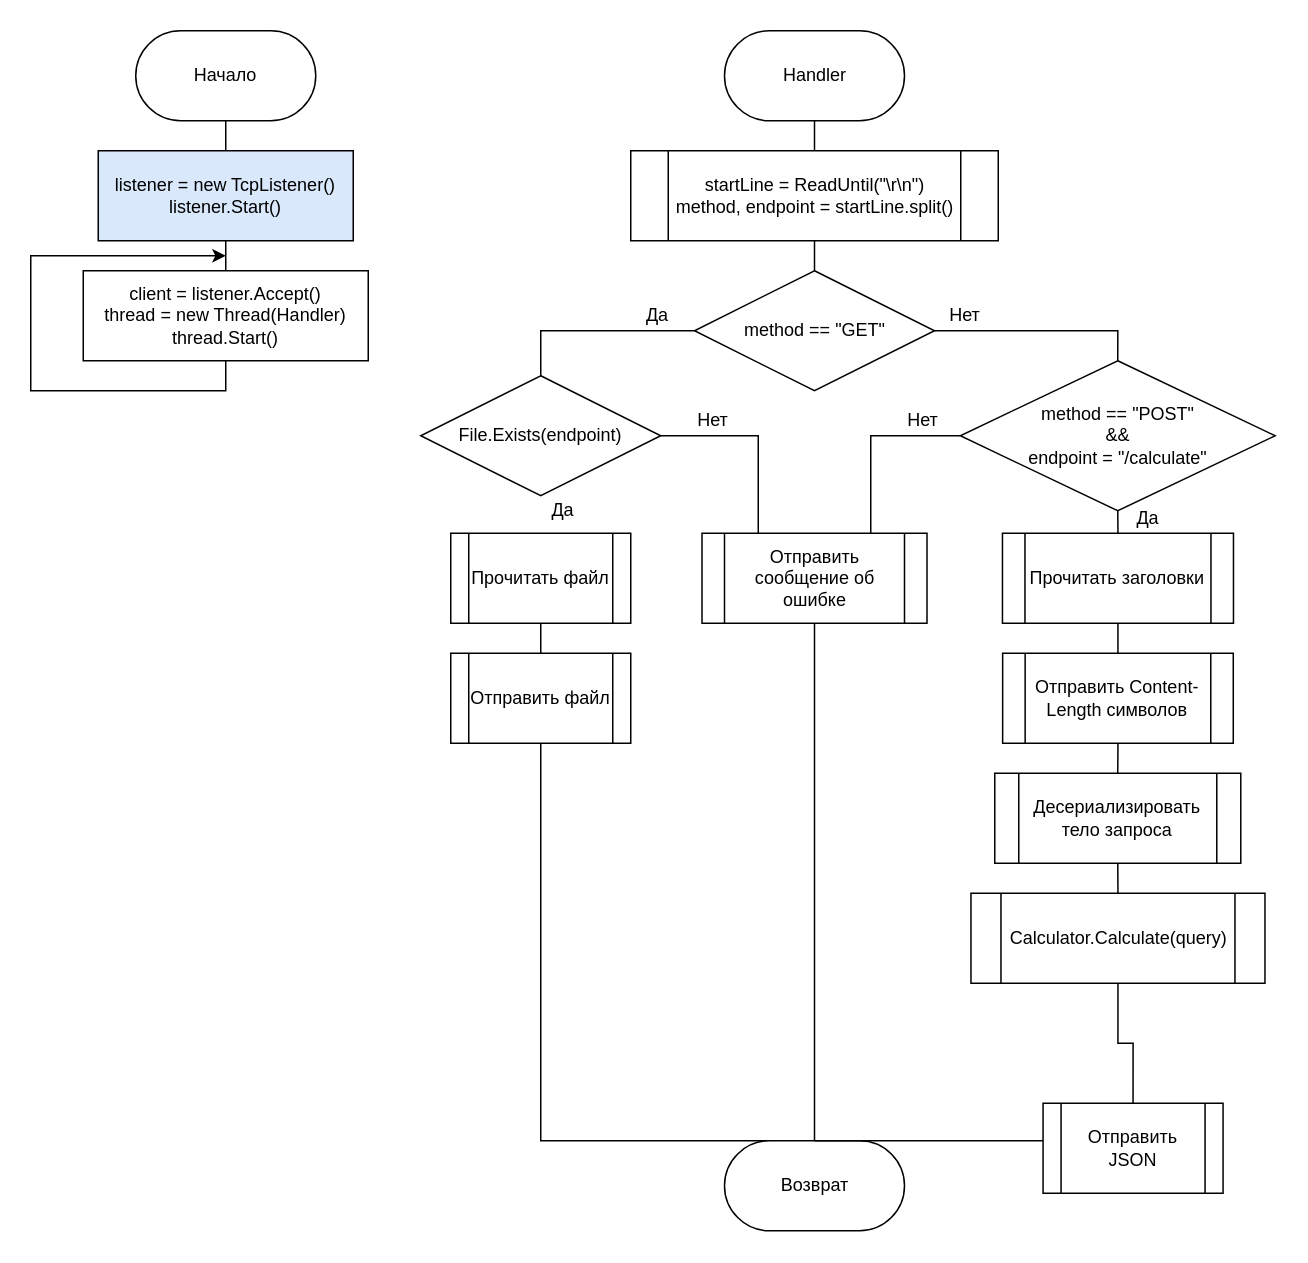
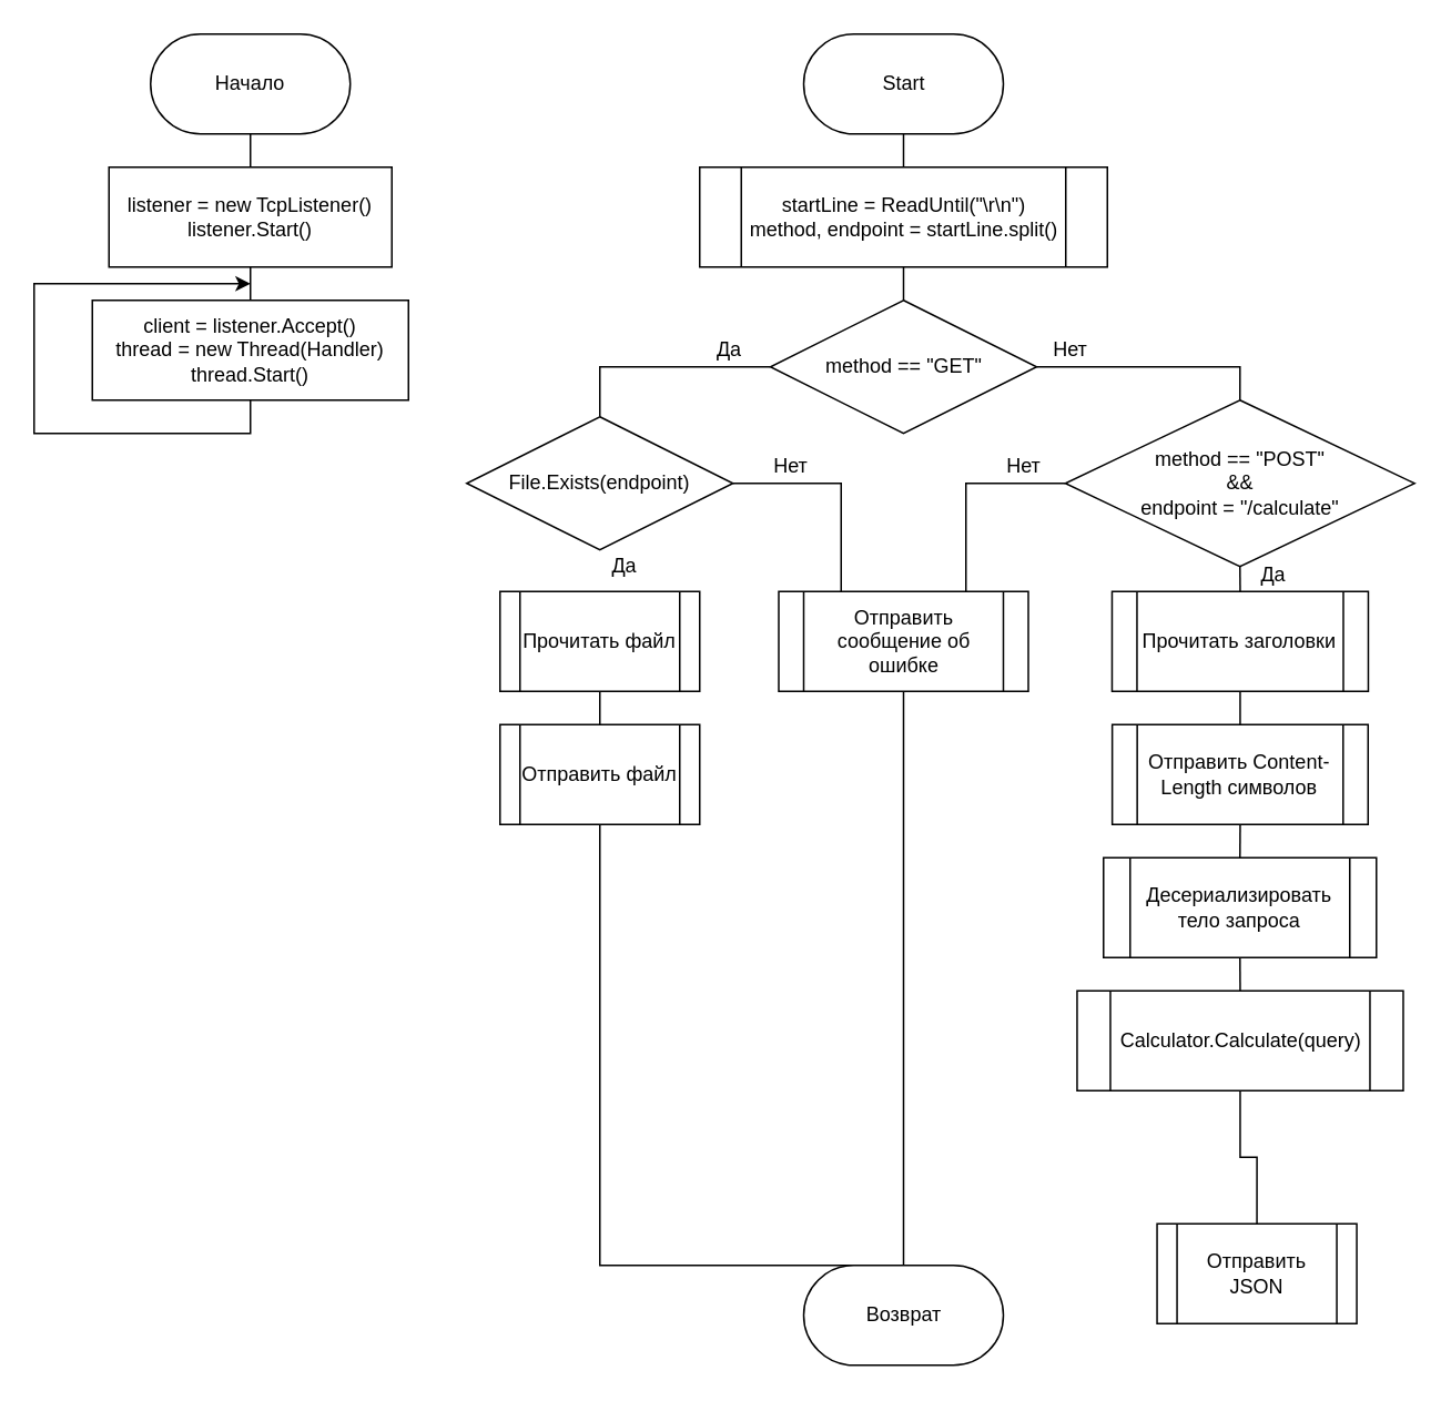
- <mxCell id="9" value="Handler" style="rounded=1;whiteSpace=wrap;html=1;arcSize=50;" vertex="1" parent="1"><mxGeometry x="482.5" y="20" width="120" height="60" as="geometry" /></mxCell>
+ <mxCell id="9" value="Start" style="rounded=1;whiteSpace=wrap;html=1;arcSize=50;" vertex="1" parent="1"><mxGeometry x="482.5" y="20" width="120" height="60" as="geometry" /></mxCell>
- <mxCell id="5" value="listener = new TcpListener()&lt;div&gt;listener.Start()&lt;/div&gt;" style="rounded=0;whiteSpace=wrap;html=1;fillColor=#dae8fc;" vertex="1" parent="1"><mxGeometry x="65" y="100" width="170" height="60" as="geometry" /></mxCell>
+ <mxCell id="5" value="listener = new TcpListener()&lt;div&gt;listener.Start()&lt;/div&gt;" style="rounded=0;whiteSpace=wrap;html=1;" vertex="1" parent="1"><mxGeometry x="65" y="100" width="170" height="60" as="geometry" /></mxCell>
- <mxCell id="33" style="edgeStyle=orthogonalEdgeStyle;rounded=0;orthogonalLoop=1;jettySize=auto;html=1;exitX=0.5;exitY=1;exitDx=0;exitDy=0;entryX=0.5;entryY=0;entryDx=0;entryDy=0;endArrow=none;endFill=0;" edge="1" parent="1" source="34" target="32"><mxGeometry relative="1" as="geometry"><Array as="points"><mxPoint x="745" y="760" /><mxPoint x="543" y="760" /></Array></mxGeometry></mxCell>
